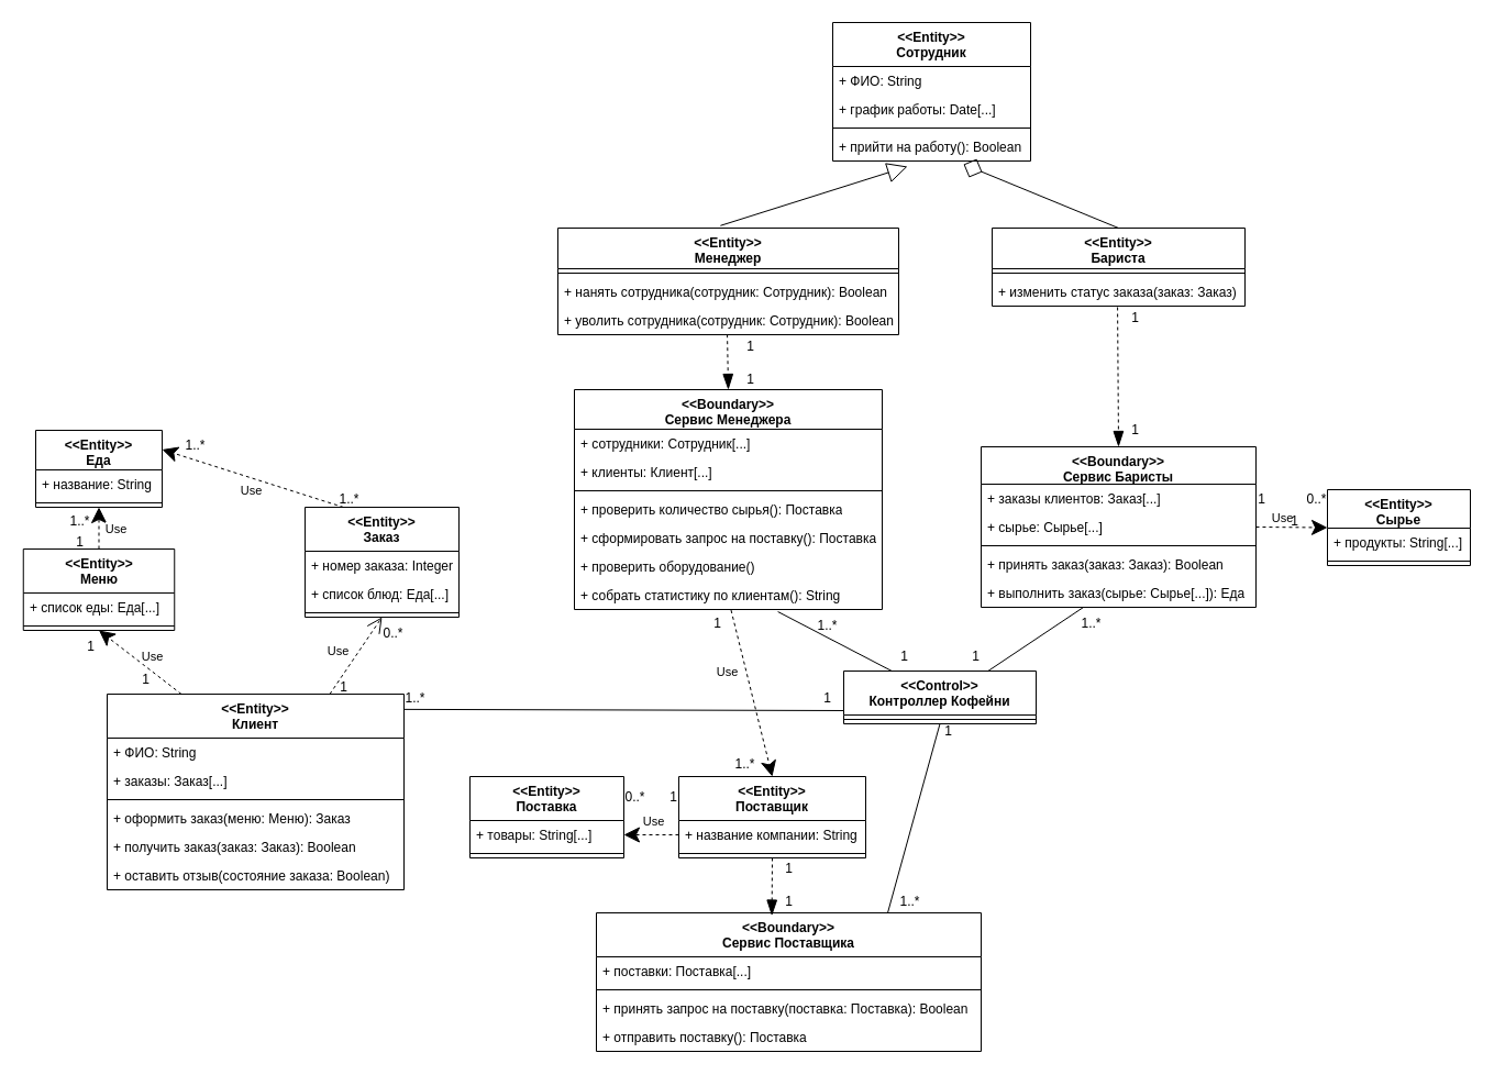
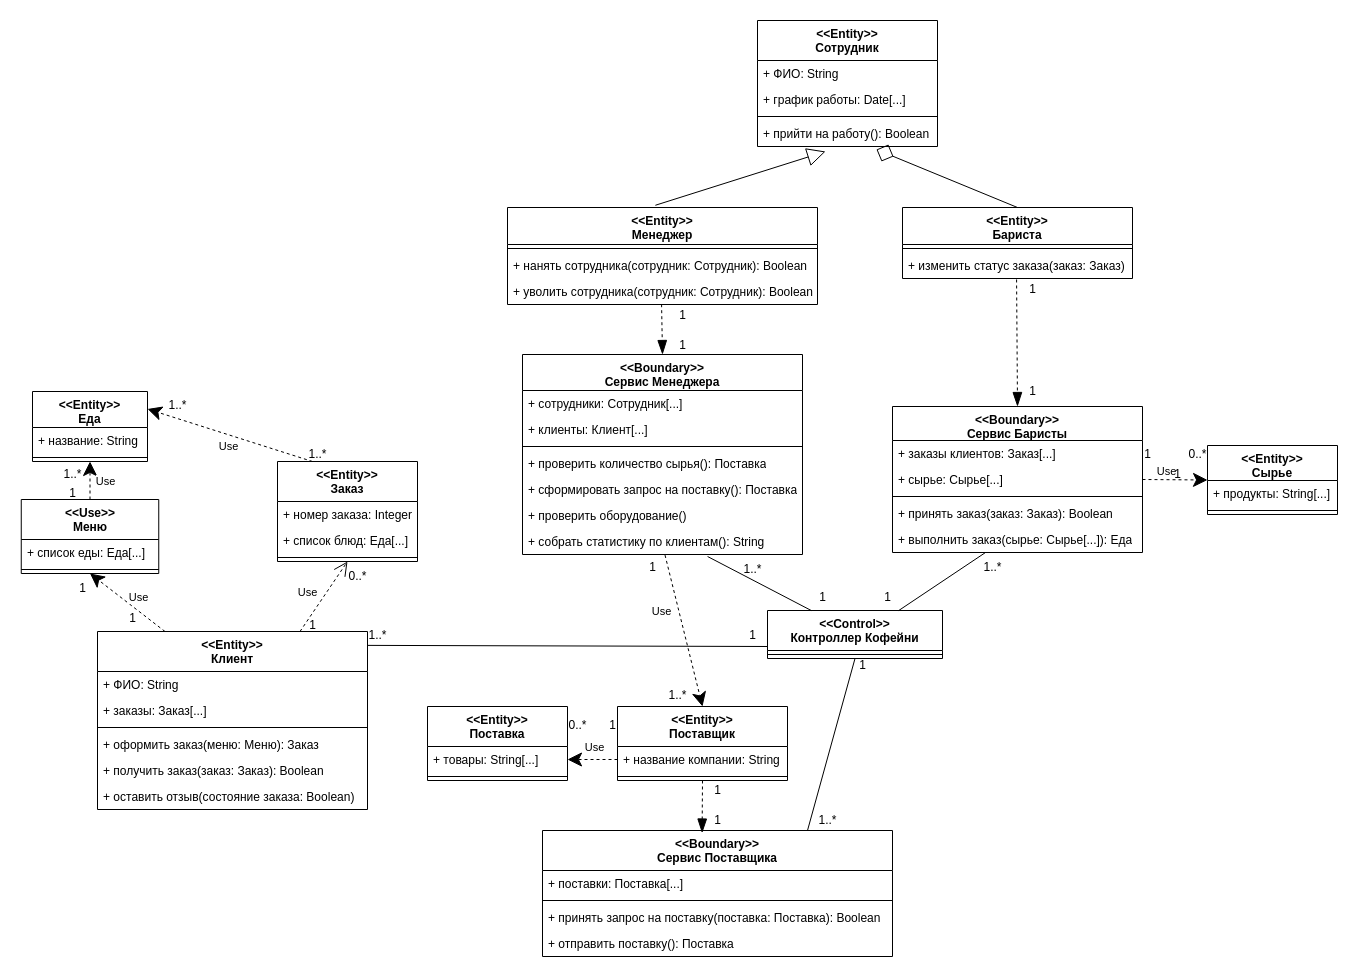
- <mxCell id="48" value="&amp;lt;&amp;lt;Entity&amp;gt;&amp;gt;&lt;br&gt;Меню" style="swimlane;fontStyle=1;align=center;verticalAlign=top;childLayout=stackLayout;horizontal=1;startSize=40;horizontalStack=0;resizeParent=1;resizeParentMax=0;resizeLast=0;collapsible=1;marginBottom=0;whiteSpace=wrap;html=1;" parent="1" vertex="1"><mxGeometry x="20.75" y="499" width="137.5" height="74" as="geometry" /></mxCell>
+ <mxCell id="48" value="&amp;lt;&amp;lt;Use&amp;gt;&amp;gt;&lt;br&gt;Меню" style="swimlane;fontStyle=1;align=center;verticalAlign=top;childLayout=stackLayout;horizontal=1;startSize=40;horizontalStack=0;resizeParent=1;resizeParentMax=0;resizeLast=0;collapsible=1;marginBottom=0;whiteSpace=wrap;html=1;" parent="1" vertex="1"><mxGeometry x="20.75" y="499" width="137.5" height="74" as="geometry" /></mxCell>
